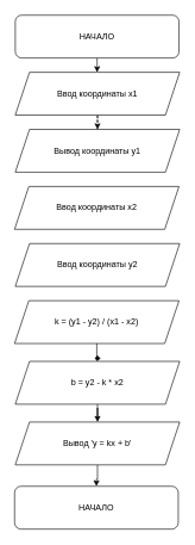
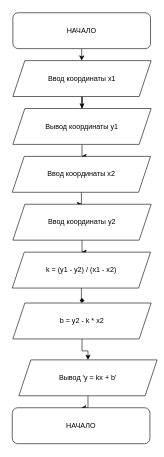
- <mxCell id="4" value="" style="edgeStyle=orthogonalEdgeStyle;rounded=0;orthogonalLoop=1;jettySize=auto;html=1;dashed=1;" edge="1" parent="1" source="5" target="7"><mxGeometry relative="1" as="geometry" /></mxCell>
+ <mxCell id="4" value="" style="edgeStyle=orthogonalEdgeStyle;rounded=0;orthogonalLoop=1;jettySize=auto;html=1;" edge="1" parent="1" source="5" target="7"><mxGeometry relative="1" as="geometry" /></mxCell>
+ <mxCell id="6" value="" style="edgeStyle=orthogonalEdgeStyle;rounded=0;orthogonalLoop=1;jettySize=auto;html=1;" edge="1" parent="1" source="7" target="9"><mxGeometry relative="1" as="geometry" /></mxCell>
+ <mxCell id="8" value="" style="edgeStyle=orthogonalEdgeStyle;rounded=0;orthogonalLoop=1;jettySize=auto;html=1;" edge="1" parent="1" source="9" target="11"><mxGeometry relative="1" as="geometry" /></mxCell>
+ <mxCell id="10" value="" style="edgeStyle=orthogonalEdgeStyle;rounded=0;orthogonalLoop=1;jettySize=auto;html=1;" edge="1" parent="1" source="11" target="13"><mxGeometry relative="1" as="geometry" /></mxCell>
- <mxCell id="17" value="Вывод 'y = kx + b'" style="shape=parallelogram;perimeter=parallelogramPerimeter;whiteSpace=wrap;html=1;fixedSize=1;" vertex="1" parent="1"><mxGeometry x="21" y="590" width="231" height="60" as="geometry" /></mxCell>
+ <mxCell id="17" value="Вывод 'y = kx + b'" style="shape=parallelogram;perimeter=parallelogramPerimeter;whiteSpace=wrap;html=1;fixedSize=1;" vertex="1" parent="1"><mxGeometry x="31" y="600" width="231" height="60" as="geometry" /></mxCell>
